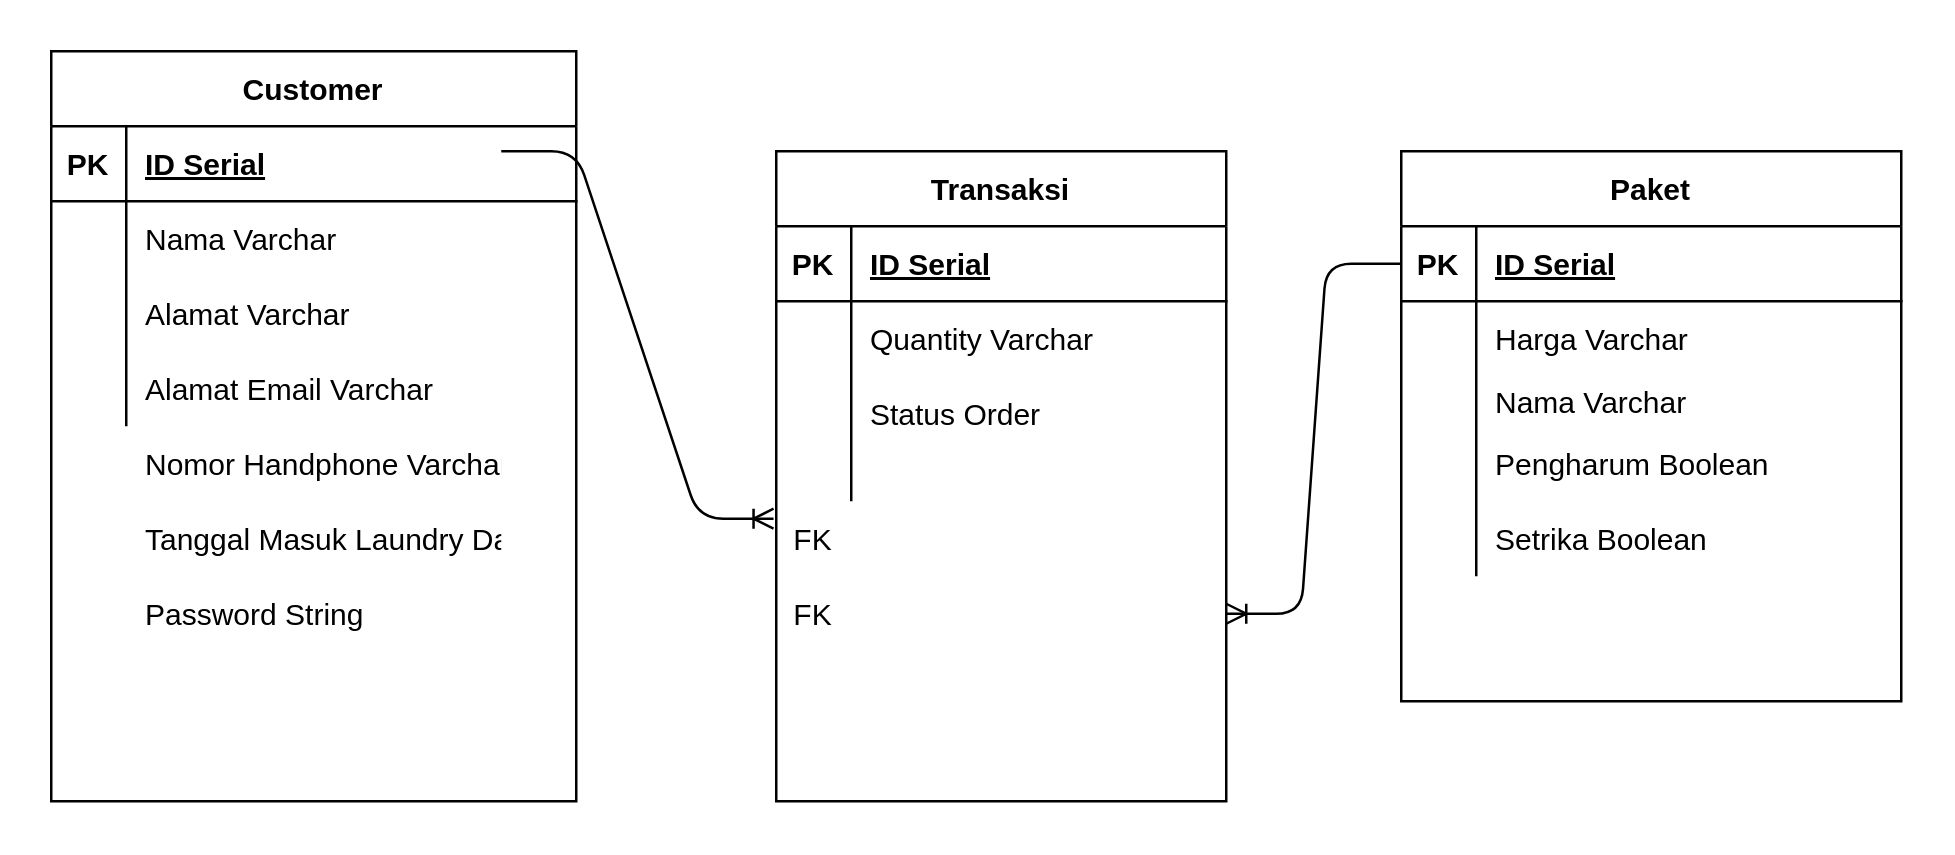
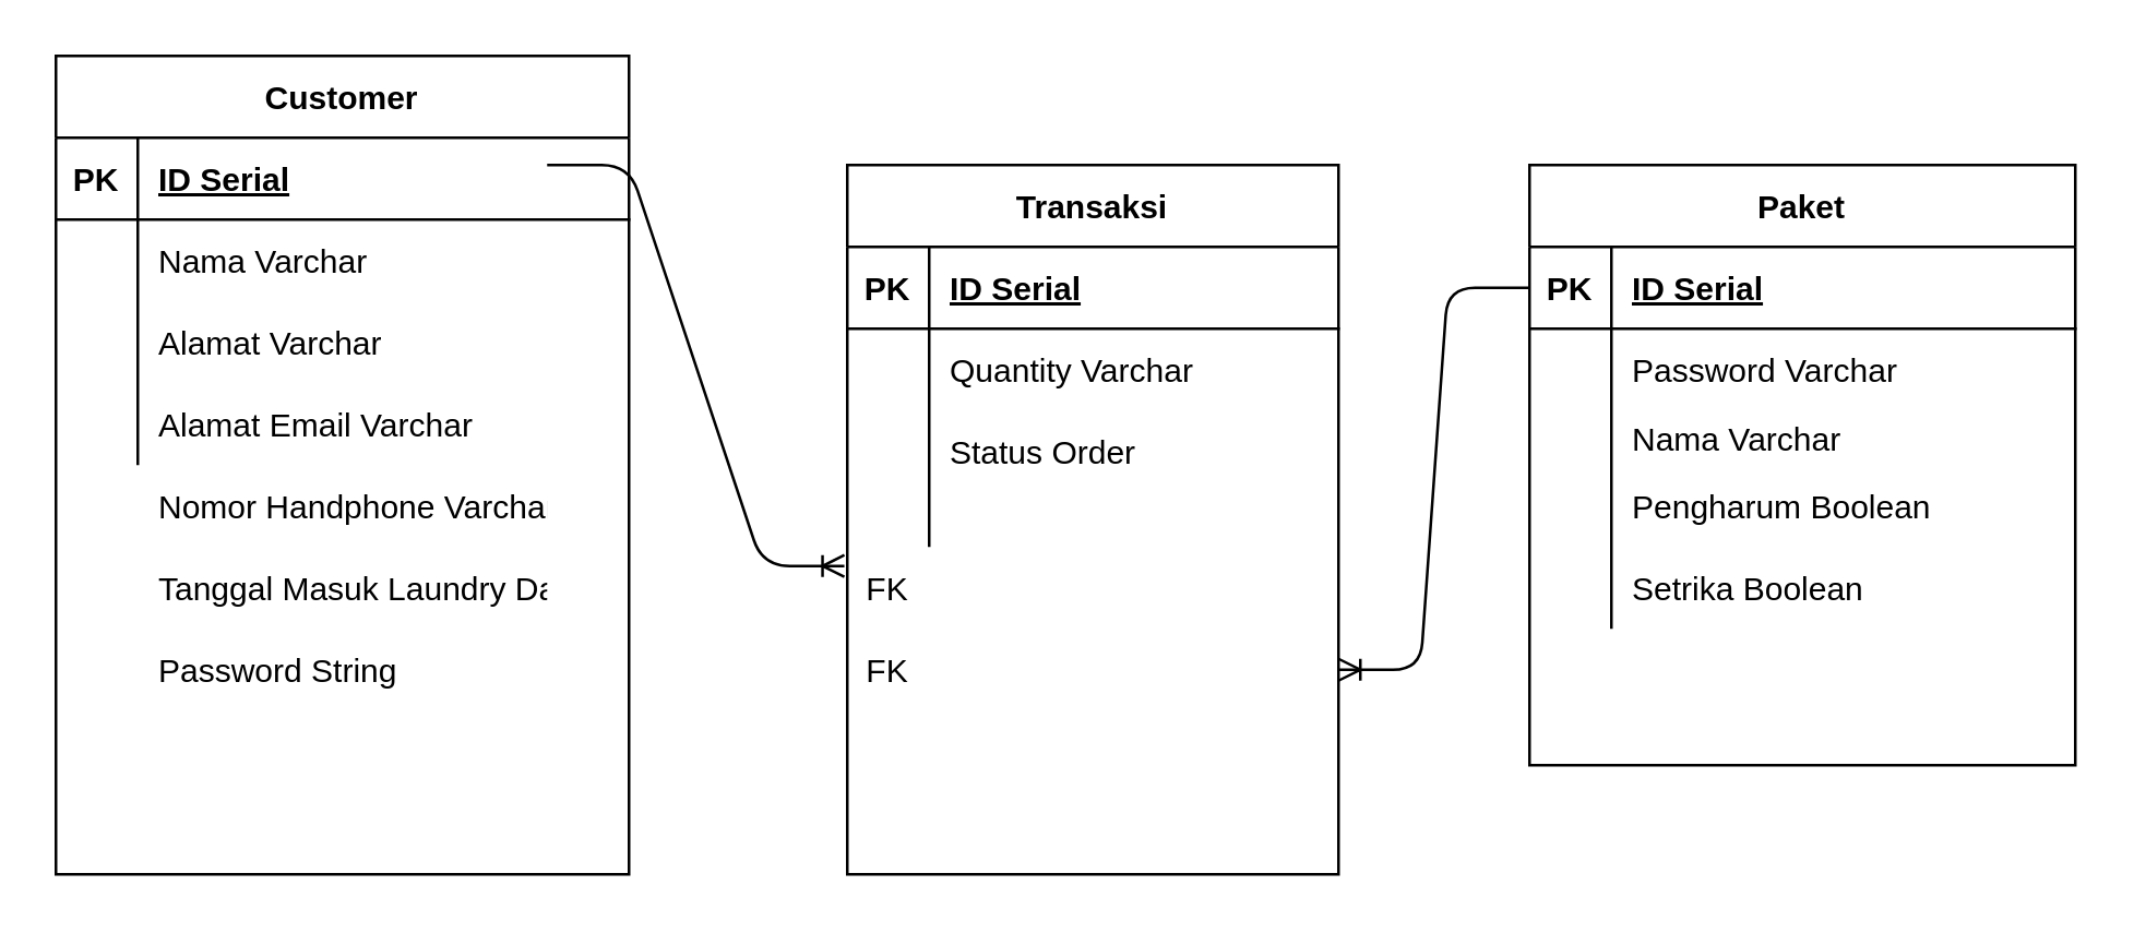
- <mxCell id="40" value="Harga Varchar" style="shape=partialRectangle;connectable=0;fillColor=none;top=0;left=0;bottom=0;right=0;align=left;spacingLeft=6;overflow=hidden;" parent="38" vertex="1"><mxGeometry x="30" width="170" height="30" as="geometry" /></mxCell>
+ <mxCell id="40" value="Password Varchar" style="shape=partialRectangle;connectable=0;fillColor=none;top=0;left=0;bottom=0;right=0;align=left;spacingLeft=6;overflow=hidden;" parent="38" vertex="1"><mxGeometry x="30" width="170" height="30" as="geometry" /></mxCell>
